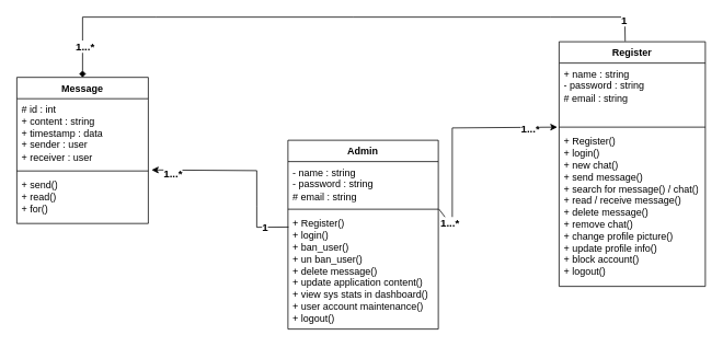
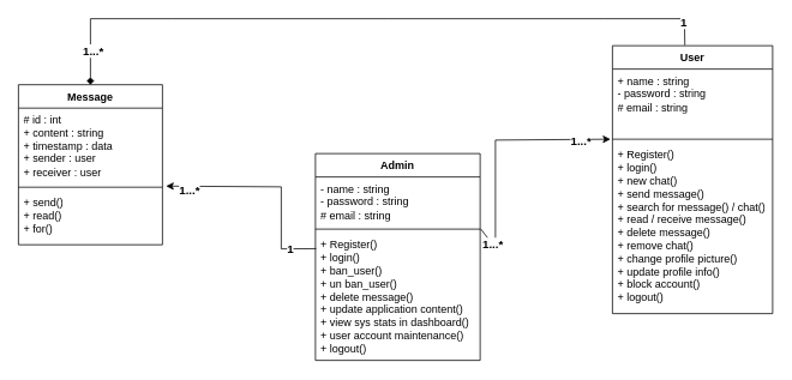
- <mxCell id="6" value="Register" style="swimlane;fontStyle=1;align=center;verticalAlign=top;childLayout=stackLayout;horizontal=1;startSize=26;horizontalStack=0;resizeParent=1;resizeParentMax=0;resizeLast=0;collapsible=1;marginBottom=0;whiteSpace=wrap;html=1;labelBackgroundColor=default;" vertex="1" parent="1"><mxGeometry x="680" y="50" width="178" height="298" as="geometry"><mxRectangle x="345" y="150" width="80" height="30" as="alternateBounds" /></mxGeometry></mxCell>
+ <mxCell id="6" value="User" style="swimlane;fontStyle=1;align=center;verticalAlign=top;childLayout=stackLayout;horizontal=1;startSize=26;horizontalStack=0;resizeParent=1;resizeParentMax=0;resizeLast=0;collapsible=1;marginBottom=0;whiteSpace=wrap;html=1;labelBackgroundColor=default;" vertex="1" parent="1"><mxGeometry x="680" y="50" width="178" height="298" as="geometry"><mxRectangle x="345" y="150" width="80" height="30" as="alternateBounds" /></mxGeometry></mxCell>
